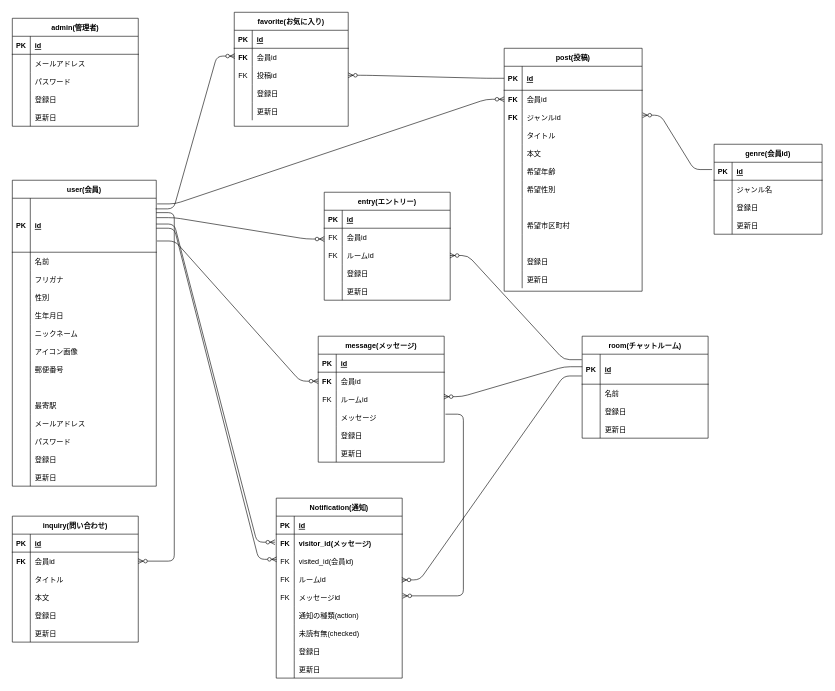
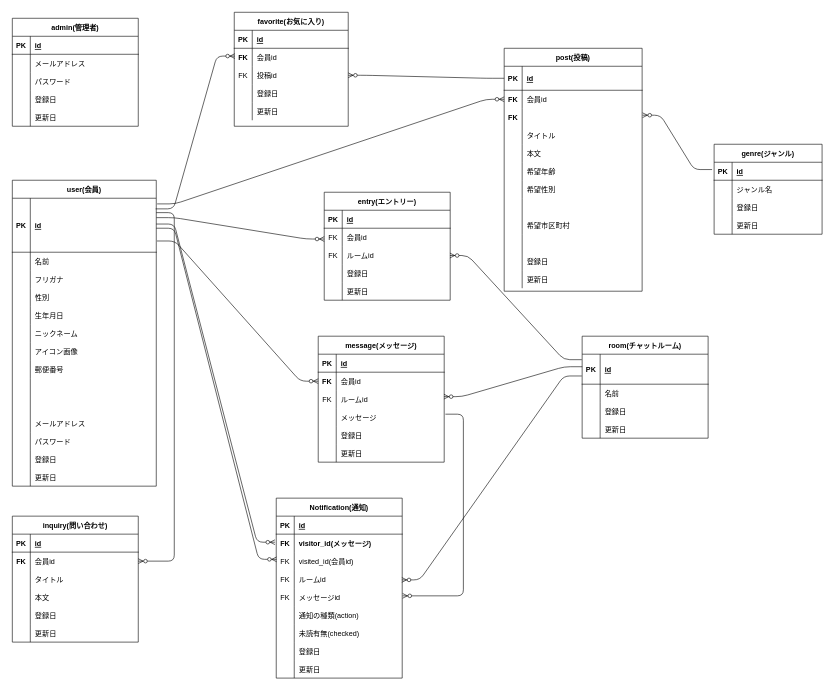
- <mxCell id="53" value="ジャンルid" style="shape=partialRectangle;connectable=0;fillColor=none;top=0;left=0;bottom=0;right=0;align=left;spacingLeft=6;overflow=hidden;" parent="51" vertex="1"><mxGeometry x="30" width="200" height="30" as="geometry" /></mxCell>
- <mxCell id="79" value="genre(会員id)" style="shape=table;startSize=30;container=1;collapsible=1;childLayout=tableLayout;fixedRows=1;rowLines=0;fontStyle=1;align=center;resizeLast=1;" parent="1" vertex="1"><mxGeometry x="1190" y="240" width="180" height="150" as="geometry" /></mxCell>
+ <mxCell id="79" value="genre(ジャンル)" style="shape=table;startSize=30;container=1;collapsible=1;childLayout=tableLayout;fixedRows=1;rowLines=0;fontStyle=1;align=center;resizeLast=1;" parent="1" vertex="1"><mxGeometry x="1190" y="240" width="180" height="150" as="geometry" /></mxCell>
- <mxCell id="31" value="最寄駅" style="shape=partialRectangle;connectable=0;fillColor=none;top=0;left=0;bottom=0;right=0;align=left;spacingLeft=6;overflow=hidden;" parent="29" vertex="1"><mxGeometry x="30" width="210" height="30" as="geometry" /></mxCell>
